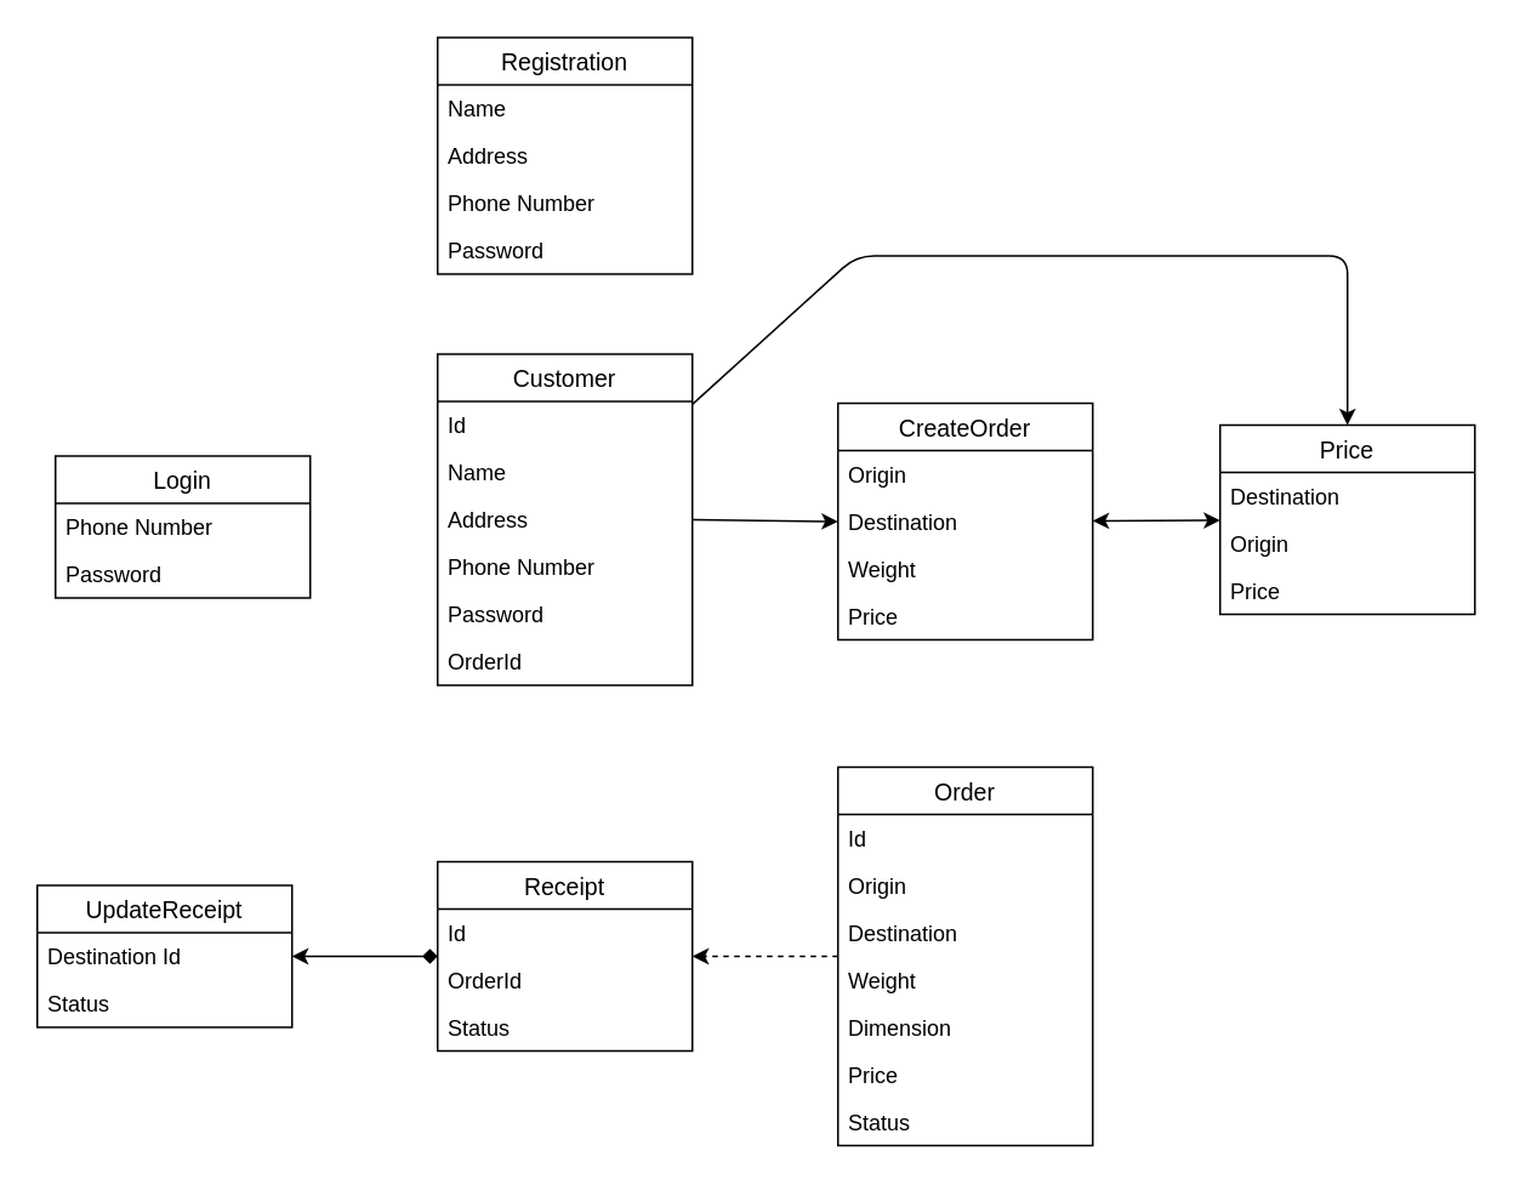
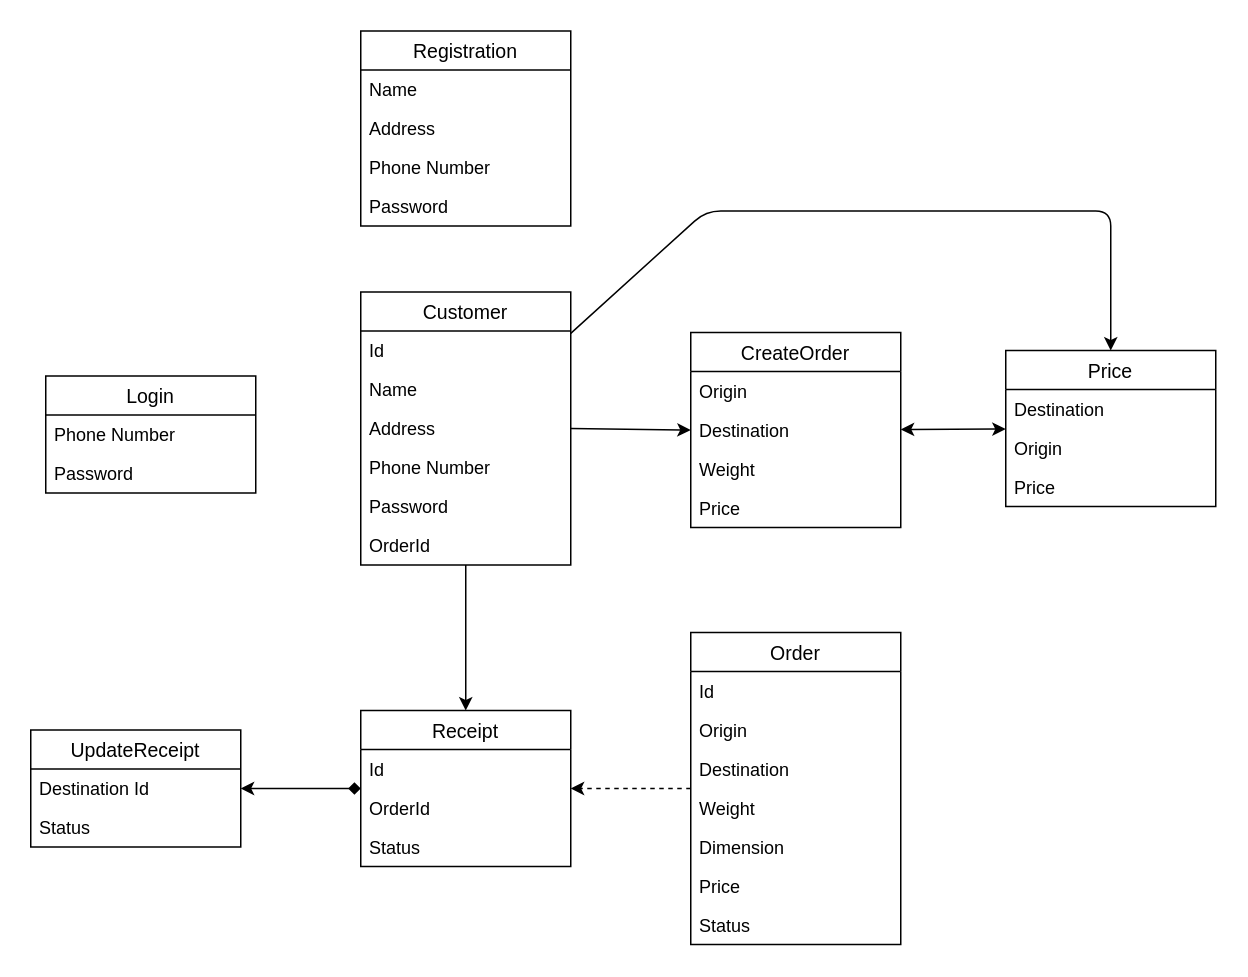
+ <mxCell id="23" value="" style="edgeStyle=orthogonalEdgeStyle;rounded=0;orthogonalLoop=1;jettySize=auto;html=1;fontSize=13;" edge="1" parent="1" source="24" target="32"><mxGeometry relative="1" as="geometry"><mxPoint x="310" y="564" as="targetPoint" /><Array as="points"><mxPoint x="310" y="420" /><mxPoint x="310" y="420" /></Array></mxGeometry></mxCell>
